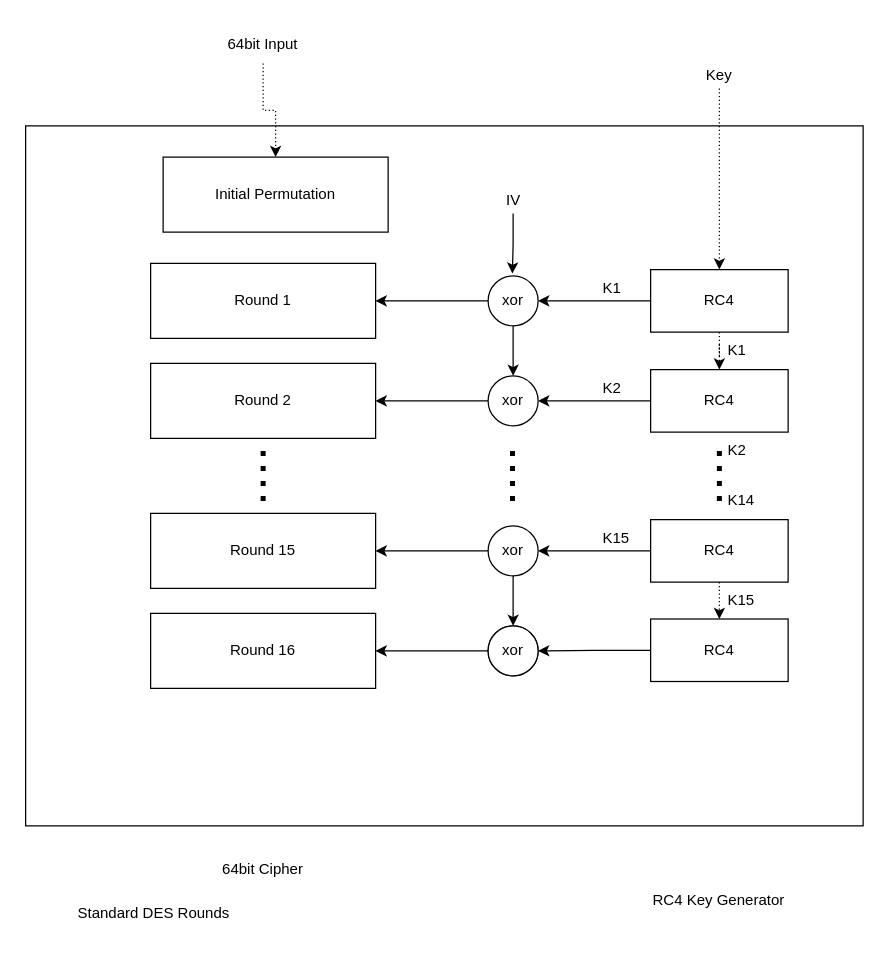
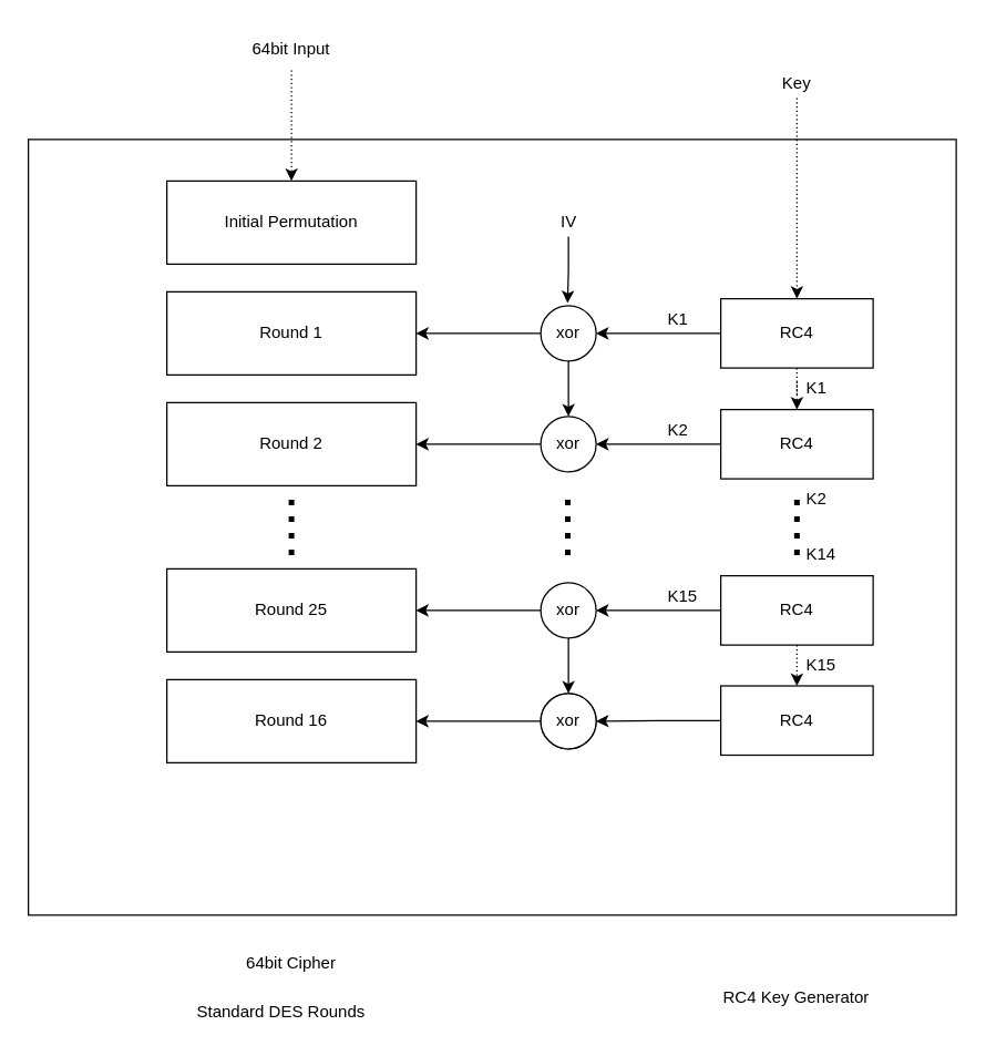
- <mxCell id="2" value="Initial Permutation" style="rounded=0;whiteSpace=wrap;html=1;" parent="1" vertex="1"><mxGeometry x="130" y="125" width="180" height="60" as="geometry" /></mxCell>
+ <mxCell id="2" value="Initial Permutation" style="rounded=0;whiteSpace=wrap;html=1;" parent="1" vertex="1"><mxGeometry x="120" y="130" width="180" height="60" as="geometry" /></mxCell>
- <mxCell id="5" value="Round 15" style="rounded=0;whiteSpace=wrap;html=1;" parent="1" vertex="1"><mxGeometry x="120" y="410" width="180" height="60" as="geometry" /></mxCell>
+ <mxCell id="5" value="Round 25" style="rounded=0;whiteSpace=wrap;html=1;" parent="1" vertex="1"><mxGeometry x="120" y="410" width="180" height="60" as="geometry" /></mxCell>
- <mxCell id="9" value="Standard DES Rounds" style="text;html=1;resizable=0;points=[];autosize=1;align=left;verticalAlign=top;spacingTop=-4;" parent="1" vertex="1"><mxGeometry x="60" y="720" width="140" height="20" as="geometry" /></mxCell>
+ <mxCell id="9" value="Standard DES Rounds" style="text;html=1;resizable=0;points=[];autosize=1;align=left;verticalAlign=top;spacingTop=-4;" parent="1" vertex="1"><mxGeometry x="140" y="720" width="140" height="20" as="geometry" /></mxCell>
